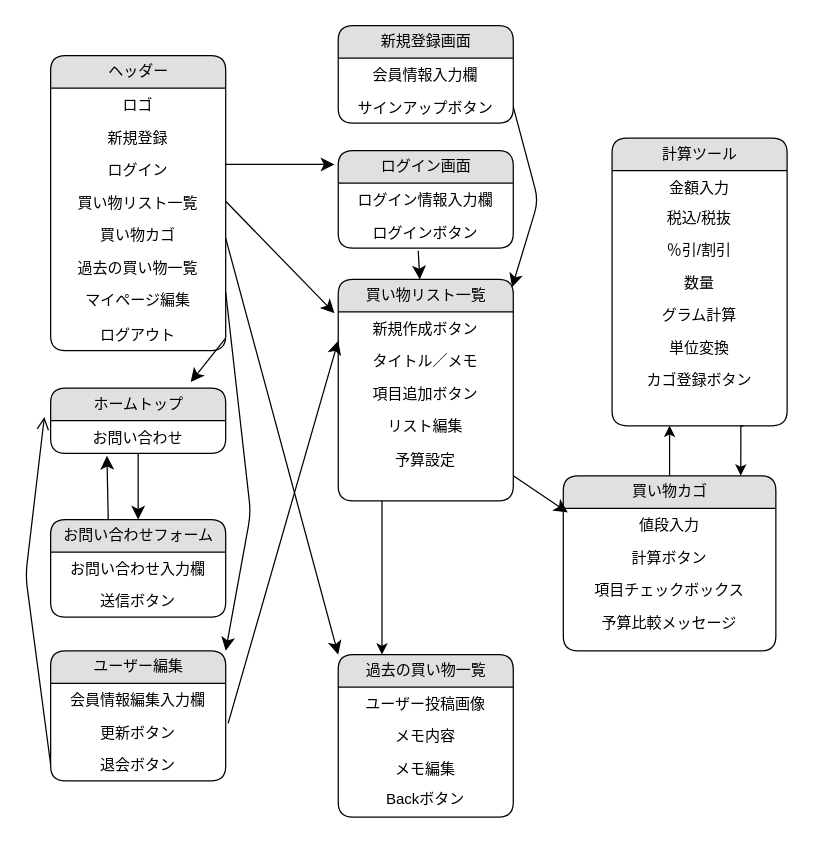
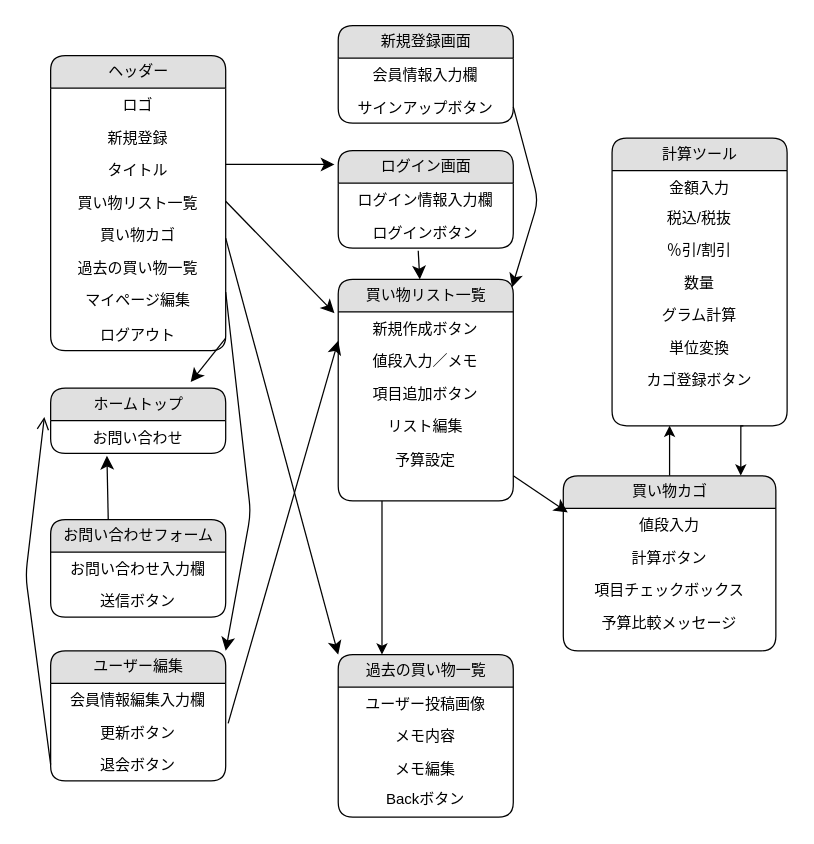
- <mxCell id="23" value="ログイン" style="text;html=1;strokeColor=none;fillColor=none;spacingLeft=4;spacingRight=4;whiteSpace=wrap;overflow=hidden;rotatable=0;points=[[0,0.5],[1,0.5]];portConstraint=eastwest;align=center;" vertex="1" parent="20"><mxGeometry y="78" width="140" height="26" as="geometry" /></mxCell>
+ <mxCell id="23" value="タイトル" style="text;html=1;strokeColor=none;fillColor=none;spacingLeft=4;spacingRight=4;whiteSpace=wrap;overflow=hidden;rotatable=0;points=[[0,0.5],[1,0.5]];portConstraint=eastwest;align=center;" vertex="1" parent="20"><mxGeometry y="78" width="140" height="26" as="geometry" /></mxCell>
- <mxCell id="5" value="タイトル／メモ" style="text;html=1;strokeColor=none;fillColor=none;spacingLeft=4;spacingRight=4;whiteSpace=wrap;overflow=hidden;rotatable=0;points=[[0,0.5],[1,0.5]];portConstraint=eastwest;align=center;" vertex="1" parent="3"><mxGeometry y="52" width="140" height="26" as="geometry" /></mxCell>
+ <mxCell id="5" value="値段入力／メモ" style="text;html=1;strokeColor=none;fillColor=none;spacingLeft=4;spacingRight=4;whiteSpace=wrap;overflow=hidden;rotatable=0;points=[[0,0.5],[1,0.5]];portConstraint=eastwest;align=center;" vertex="1" parent="3"><mxGeometry y="52" width="140" height="26" as="geometry" /></mxCell>
- <mxCell id="14" style="edgeStyle=none;html=1;labelBackgroundColor=none;startFill=0;startSize=8;endFill=1;endSize=8;fontFamily=Verdana;fontSize=12;entryX=0.5;entryY=0;entryDx=0;entryDy=0;" edge="1" parent="1" source="15" target="42"><mxGeometry relative="1" as="geometry"><Array as="points" /></mxGeometry></mxCell>
